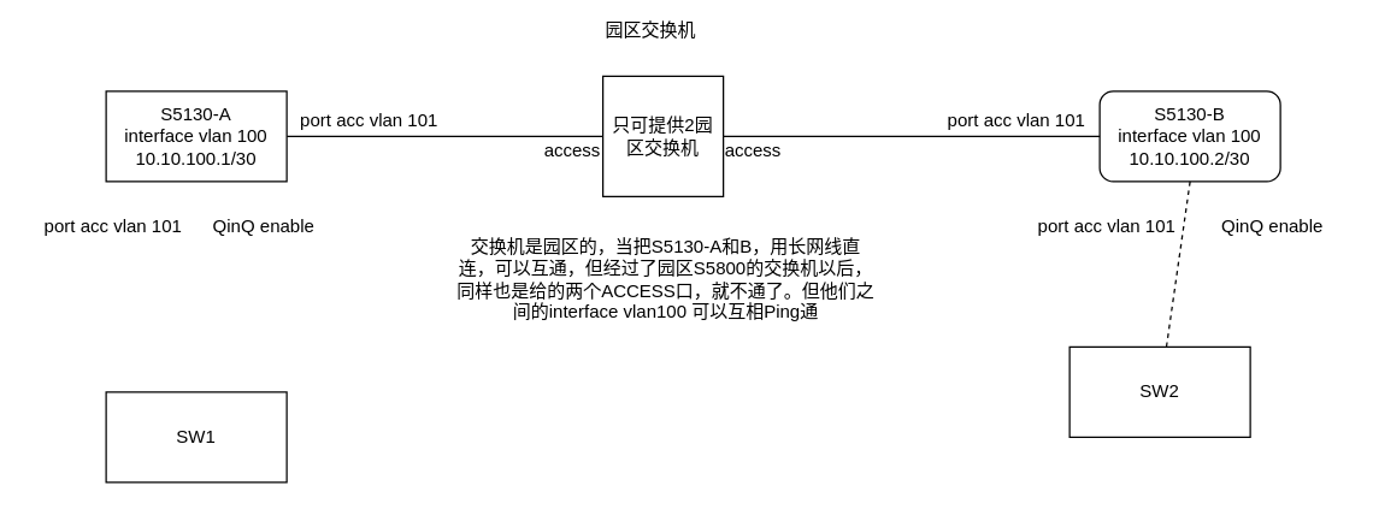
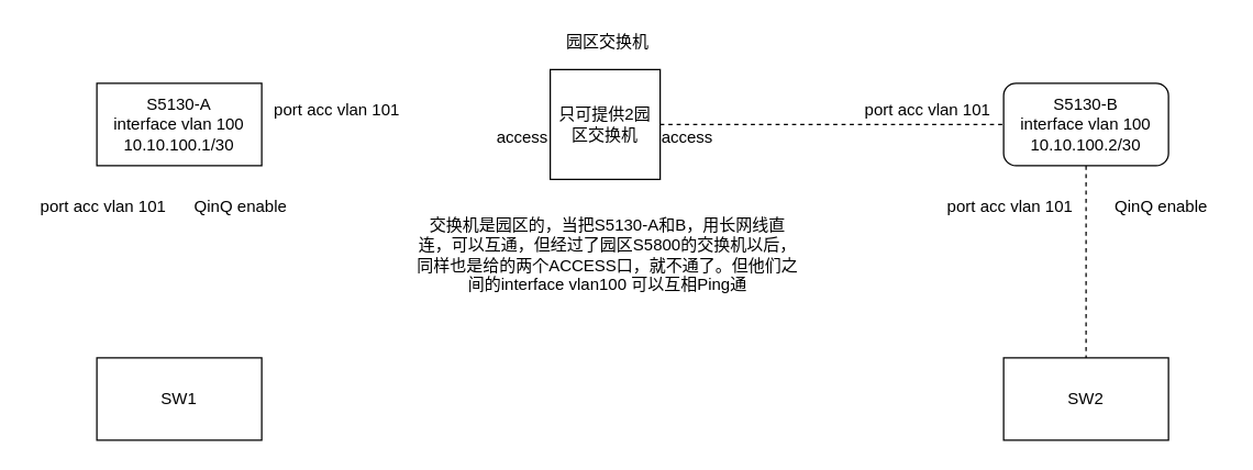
- <mxCell id="16" value="园区交换机" style="text;html=1;strokeColor=none;fillColor=none;align=center;verticalAlign=middle;whiteSpace=wrap;rounded=0;opacity=10;" vertex="1" parent="1"><mxGeometry x="384" y="10" width="96" height="20" as="geometry" /></mxCell>
+ <mxCell id="16" value="园区交换机" style="text;html=1;strokeColor=none;fillColor=none;align=center;verticalAlign=middle;whiteSpace=wrap;rounded=0;opacity=10;" vertex="1" parent="1"><mxGeometry x="394" y="20" width="96" height="20" as="geometry" /></mxCell>
- <mxCell id="2" style="edgeStyle=none;rounded=0;orthogonalLoop=1;jettySize=auto;html=1;exitX=1;exitY=0.5;exitDx=0;exitDy=0;entryX=0;entryY=0.5;entryDx=0;entryDy=0;endArrow=none;endFill=0;" edge="1" parent="1" source="3" target="6"><mxGeometry relative="1" as="geometry" /></mxCell>
- <mxCell id="5" style="edgeStyle=none;rounded=0;orthogonalLoop=1;jettySize=auto;html=1;exitX=1;exitY=0.5;exitDx=0;exitDy=0;entryX=0;entryY=0.5;entryDx=0;entryDy=0;endArrow=none;endFill=0;" edge="1" parent="1" source="6" target="4"><mxGeometry relative="1" as="geometry" /></mxCell>
+ <mxCell id="5" style="edgeStyle=none;rounded=0;orthogonalLoop=1;jettySize=auto;html=1;exitX=1;exitY=0.5;exitDx=0;exitDy=0;entryX=0;entryY=0.5;entryDx=0;entryDy=0;endArrow=none;endFill=0;dashed=1;" edge="1" parent="1" source="6" target="4"><mxGeometry relative="1" as="geometry" /></mxCell>
- <mxCell id="17" value="SW2" style="rounded=0;whiteSpace=wrap;html=1;" vertex="1" parent="1"><mxGeometry x="710" y="230" width="120" height="60" as="geometry" /></mxCell>
+ <mxCell id="17" value="SW2" style="rounded=0;whiteSpace=wrap;html=1;" vertex="1" parent="1"><mxGeometry x="730" y="260" width="120" height="60" as="geometry" /></mxCell>
